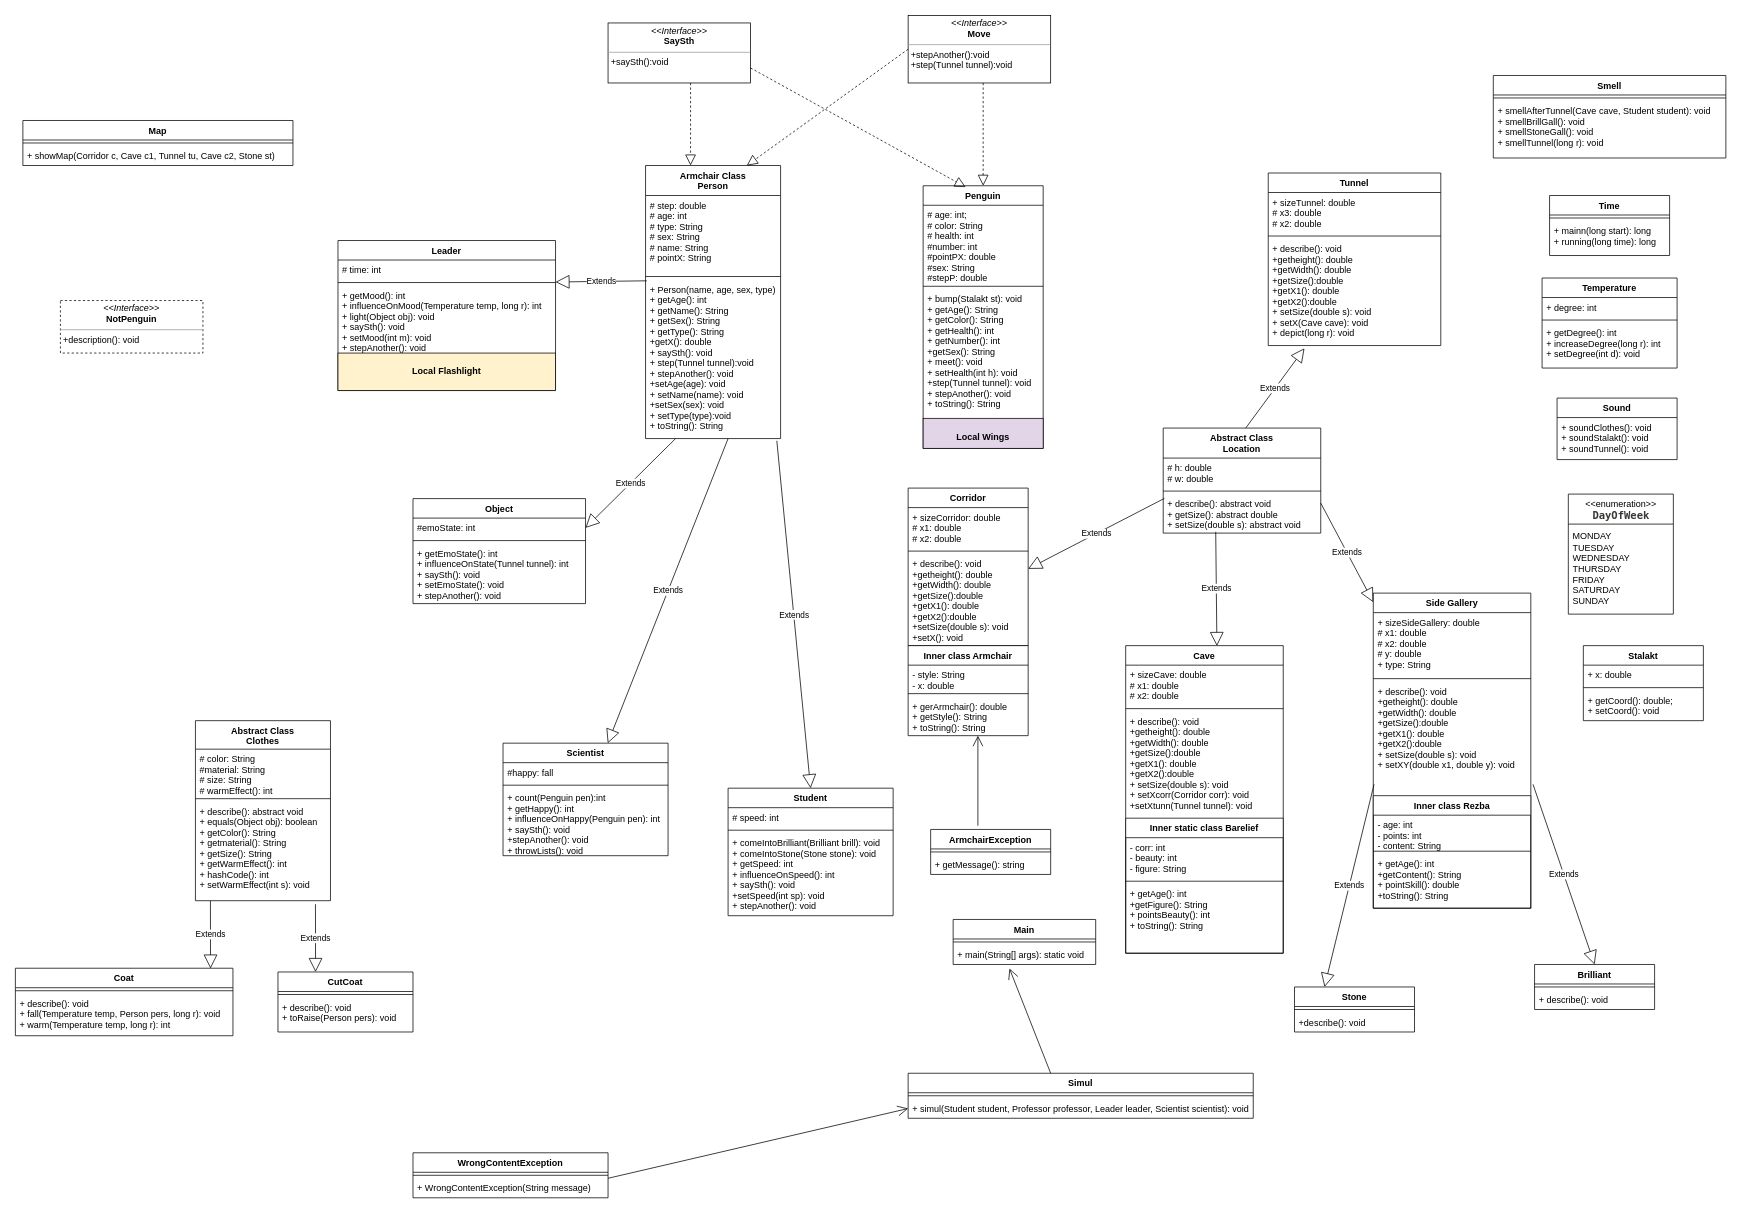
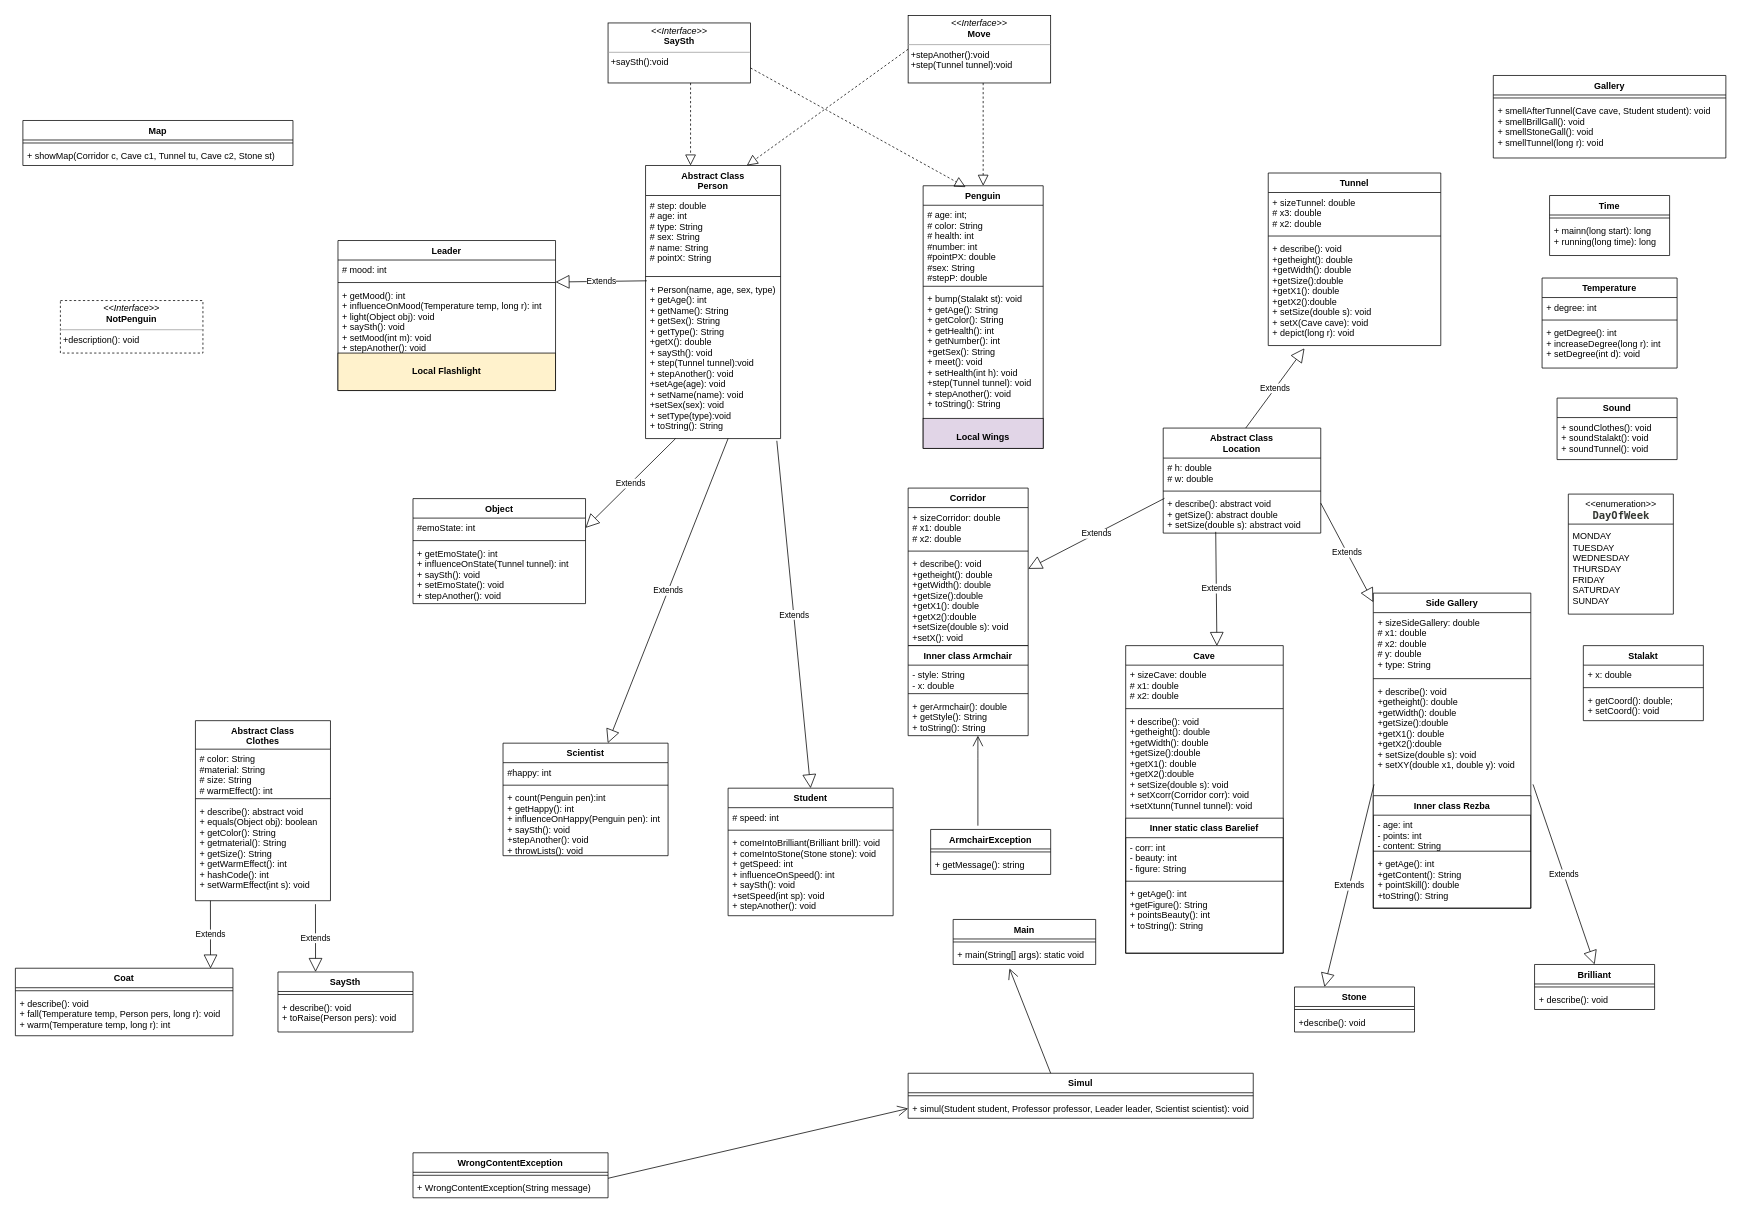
- <mxCell id="39" value="Smell" style="swimlane;fontStyle=1;align=center;verticalAlign=top;childLayout=stackLayout;horizontal=1;startSize=26;horizontalStack=0;resizeParent=1;resizeParentMax=0;resizeLast=0;collapsible=1;marginBottom=0;" vertex="1" parent="1"><mxGeometry x="1990" y="100" width="310" height="110" as="geometry" /></mxCell>
+ <mxCell id="39" value="Gallery" style="swimlane;fontStyle=1;align=center;verticalAlign=top;childLayout=stackLayout;horizontal=1;startSize=26;horizontalStack=0;resizeParent=1;resizeParentMax=0;resizeLast=0;collapsible=1;marginBottom=0;" vertex="1" parent="1"><mxGeometry x="1990" y="100" width="310" height="110" as="geometry" /></mxCell>
- <mxCell id="7" value="Armchair Class&#10;Person" style="swimlane;fontStyle=1;align=center;verticalAlign=top;childLayout=stackLayout;horizontal=1;startSize=40;horizontalStack=0;resizeParent=1;resizeParentMax=0;resizeLast=0;collapsible=1;marginBottom=0;" vertex="1" parent="1"><mxGeometry x="860" y="220" width="180" height="364" as="geometry" /></mxCell>
+ <mxCell id="7" value="Abstract Class&#10;Person" style="swimlane;fontStyle=1;align=center;verticalAlign=top;childLayout=stackLayout;horizontal=1;startSize=40;horizontalStack=0;resizeParent=1;resizeParentMax=0;resizeLast=0;collapsible=1;marginBottom=0;" vertex="1" parent="1"><mxGeometry x="860" y="220" width="180" height="364" as="geometry" /></mxCell>
- <mxCell id="22" value="# time: int" style="text;strokeColor=none;fillColor=none;align=left;verticalAlign=top;spacingLeft=4;spacingRight=4;overflow=hidden;rotatable=0;points=[[0,0.5],[1,0.5]];portConstraint=eastwest;" vertex="1" parent="21"><mxGeometry y="26" width="290" height="26" as="geometry" /></mxCell>
+ <mxCell id="22" value="# mood: int" style="text;strokeColor=none;fillColor=none;align=left;verticalAlign=top;spacingLeft=4;spacingRight=4;overflow=hidden;rotatable=0;points=[[0,0.5],[1,0.5]];portConstraint=eastwest;" vertex="1" parent="21"><mxGeometry y="26" width="290" height="26" as="geometry" /></mxCell>
- <mxCell id="18" value="#happy: fall" style="text;strokeColor=none;fillColor=none;align=left;verticalAlign=top;spacingLeft=4;spacingRight=4;overflow=hidden;rotatable=0;points=[[0,0.5],[1,0.5]];portConstraint=eastwest;" vertex="1" parent="17"><mxGeometry y="26" width="220" height="26" as="geometry" /></mxCell>
+ <mxCell id="18" value="#happy: int" style="text;strokeColor=none;fillColor=none;align=left;verticalAlign=top;spacingLeft=4;spacingRight=4;overflow=hidden;rotatable=0;points=[[0,0.5],[1,0.5]];portConstraint=eastwest;" vertex="1" parent="17"><mxGeometry y="26" width="220" height="26" as="geometry" /></mxCell>
- <mxCell id="57" value="CutCoat" style="swimlane;fontStyle=1;align=center;verticalAlign=top;childLayout=stackLayout;horizontal=1;startSize=26;horizontalStack=0;resizeParent=1;resizeParentMax=0;resizeLast=0;collapsible=1;marginBottom=0;" vertex="1" parent="1"><mxGeometry x="370" y="1295" width="180" height="80" as="geometry" /></mxCell>
+ <mxCell id="57" value="SaySth" style="swimlane;fontStyle=1;align=center;verticalAlign=top;childLayout=stackLayout;horizontal=1;startSize=26;horizontalStack=0;resizeParent=1;resizeParentMax=0;resizeLast=0;collapsible=1;marginBottom=0;" vertex="1" parent="1"><mxGeometry x="370" y="1295" width="180" height="80" as="geometry" /></mxCell>
